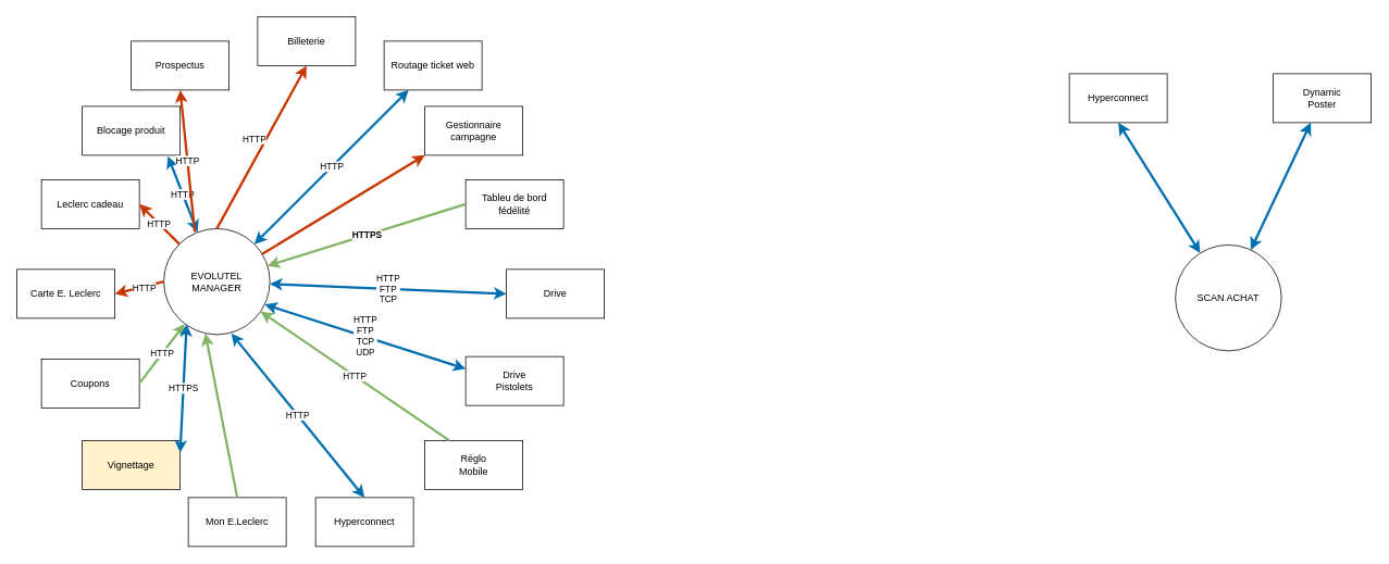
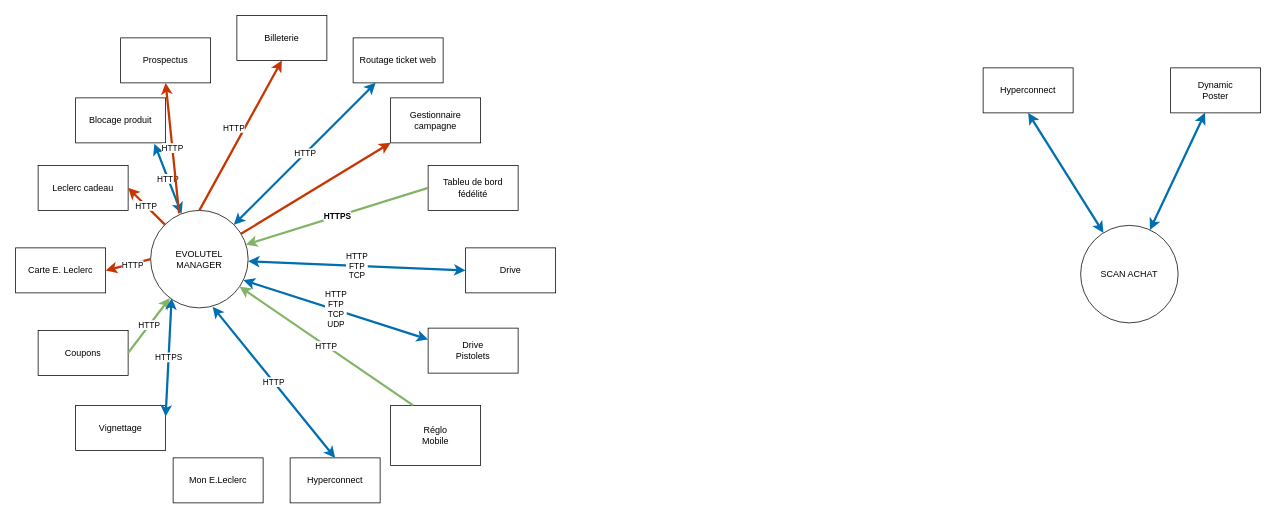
- <mxCell id="27" value="" style="endArrow=classic;html=1;exitX=0.5;exitY=0;exitDx=0;exitDy=0;fillColor=#d5e8d4;strokeColor=#82b366;strokeWidth=3;entryX=0.391;entryY=0.988;entryDx=0;entryDy=0;entryPerimeter=0;" parent="1" source="8" target="14" edge="1"><mxGeometry width="50" height="50" relative="1" as="geometry"><mxPoint x="310" y="600" as="sourcePoint" /><mxPoint x="370" y="437" as="targetPoint" /></mxGeometry></mxCell>
- <mxCell id="15" value="Vignettage" style="rounded=0;whiteSpace=wrap;html=1;fillColor=#fff2cc;" parent="1" vertex="1"><mxGeometry x="100" y="540" width="120" height="60" as="geometry" /></mxCell>
+ <mxCell id="15" value="Vignettage" style="rounded=0;whiteSpace=wrap;html=1;" parent="1" vertex="1"><mxGeometry x="100" y="540" width="120" height="60" as="geometry" /></mxCell>
- <mxCell id="13" value="&lt;span&gt;Réglo&lt;/span&gt;&lt;br&gt;&lt;span&gt;Mobile&lt;/span&gt;" style="rounded=0;whiteSpace=wrap;html=1;" parent="1" vertex="1"><mxGeometry x="520" y="540" width="120" height="60" as="geometry" /></mxCell>
+ <mxCell id="13" value="&lt;span&gt;Réglo&lt;/span&gt;&lt;br&gt;&lt;span&gt;Mobile&lt;/span&gt;" style="rounded=0;whiteSpace=wrap;html=1;" parent="1" vertex="1"><mxGeometry x="520" y="540" width="120" height="80" as="geometry" /></mxCell>
